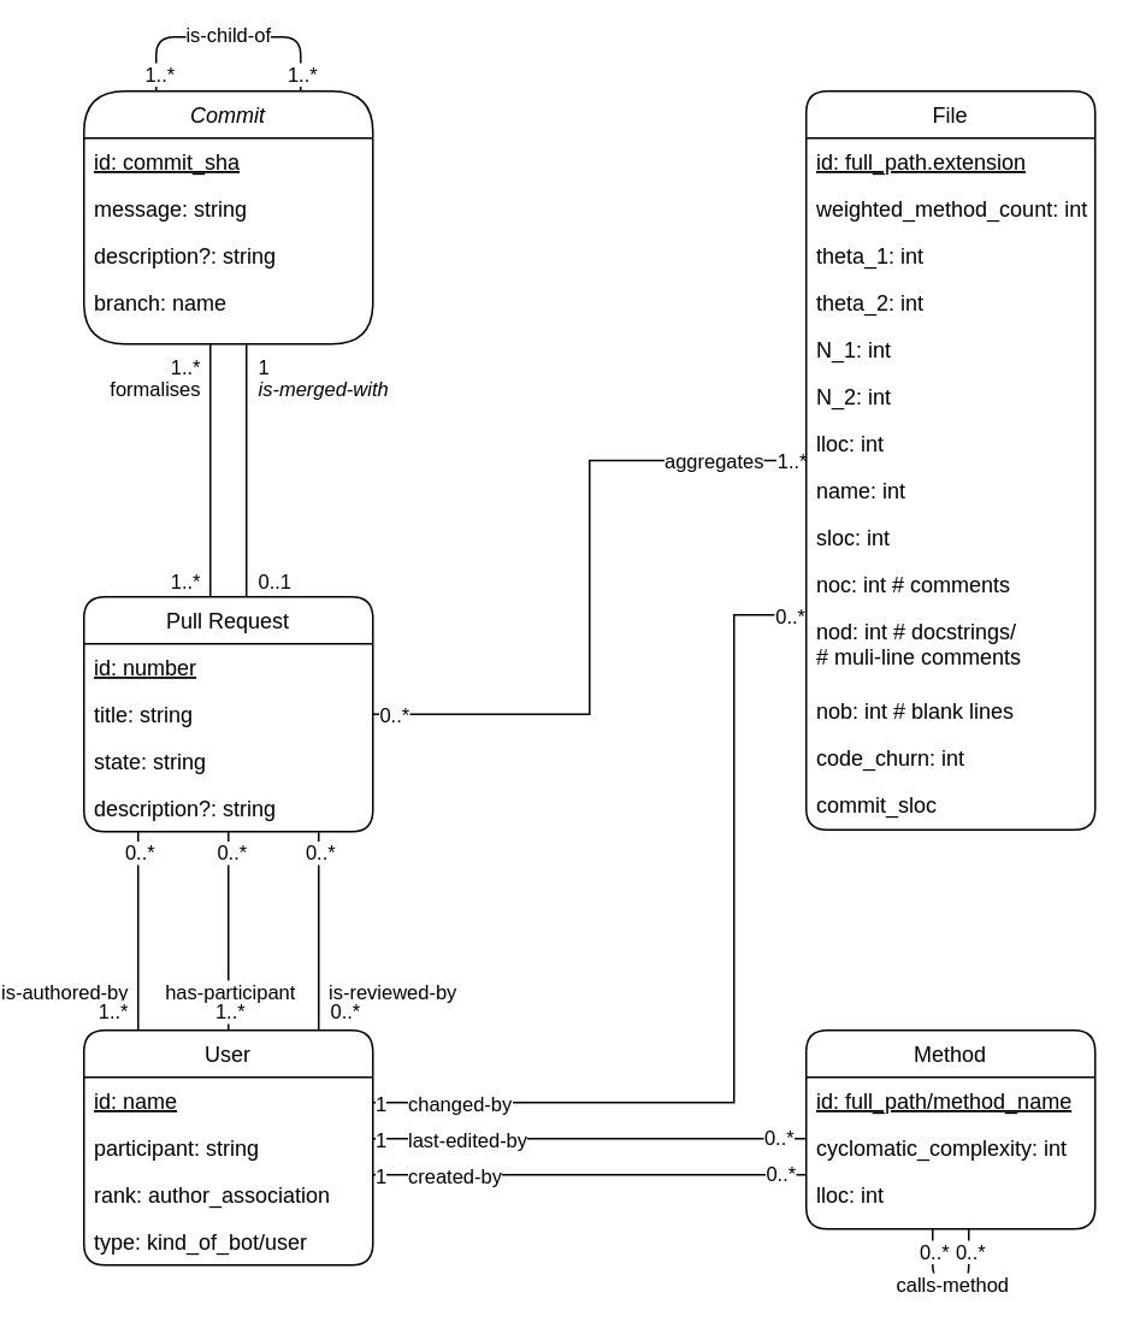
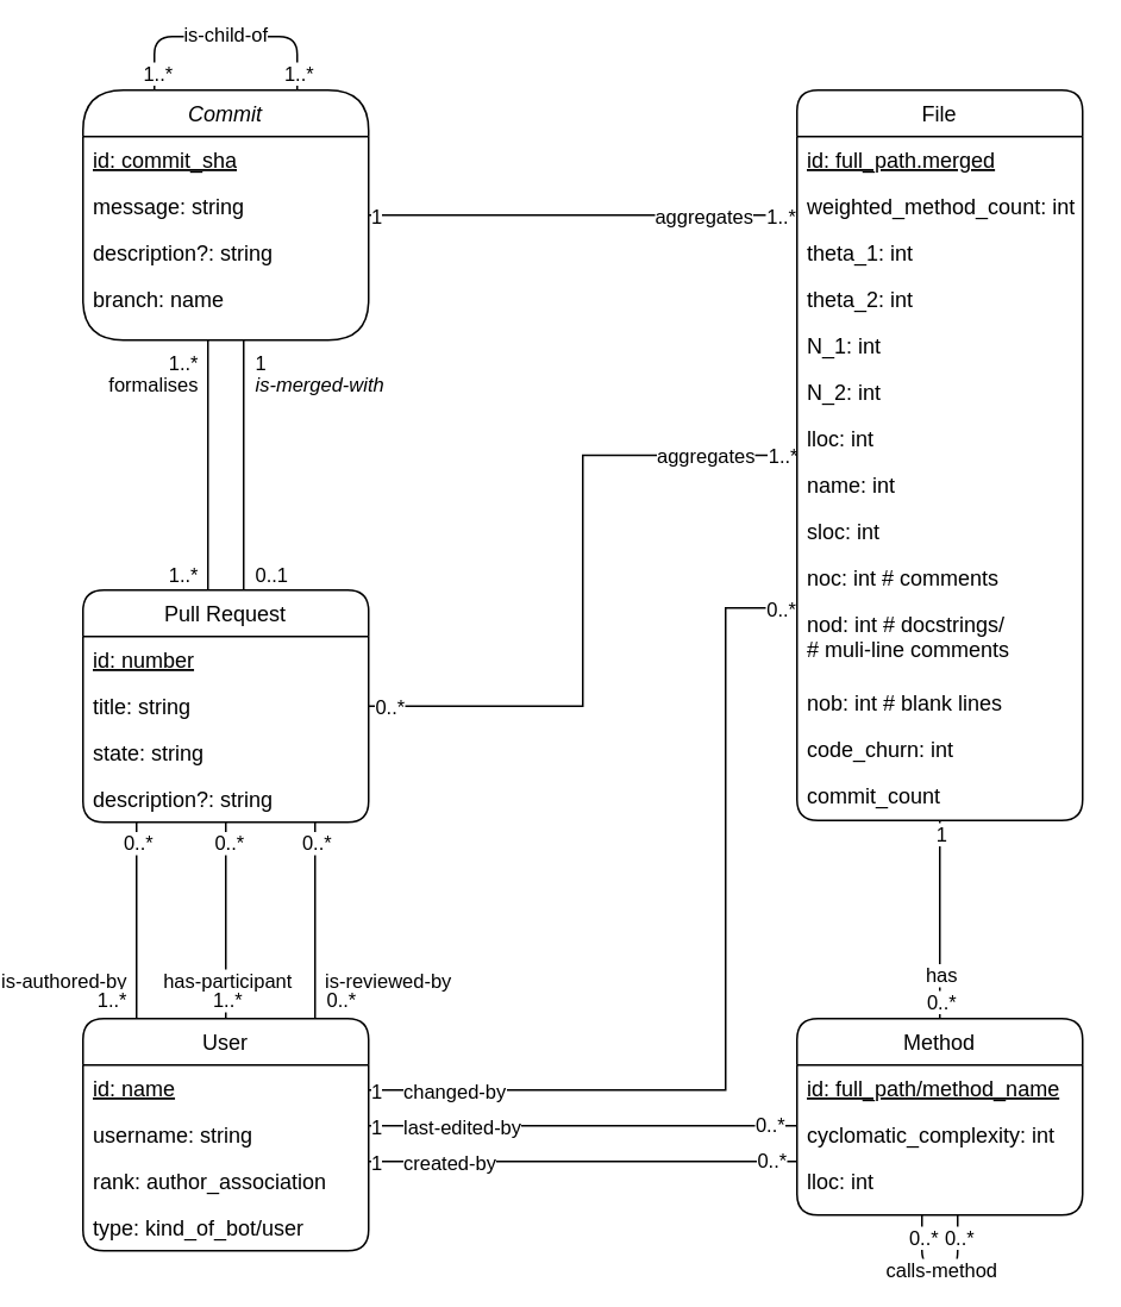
- <mxCell id="50" value="id: full_path.extension" style="text;align=left;verticalAlign=top;spacingLeft=4;spacingRight=4;overflow=hidden;rotatable=0;points=[[0,0.5],[1,0.5]];portConstraint=eastwest;fontStyle=4;rounded=1;" parent="49" vertex="1"><mxGeometry y="26" width="160" height="26" as="geometry" /></mxCell>
+ <mxCell id="50" value="id: full_path.merged" style="text;align=left;verticalAlign=top;spacingLeft=4;spacingRight=4;overflow=hidden;rotatable=0;points=[[0,0.5],[1,0.5]];portConstraint=eastwest;fontStyle=4;rounded=1;" parent="49" vertex="1"><mxGeometry y="26" width="160" height="26" as="geometry" /></mxCell>
+ <mxCell id="2" style="edgeStyle=orthogonalEdgeStyle;rounded=0;orthogonalLoop=1;jettySize=auto;html=1;endArrow=none;startFill=0;" edge="1" parent="1" source="6" target="49"><mxGeometry relative="1" as="geometry"><Array as="points"><mxPoint x="370" y="120" /><mxPoint x="370" y="120" /></Array></mxGeometry></mxCell>
+ <mxCell id="3" value="1" style="edgeLabel;html=1;align=left;verticalAlign=middle;resizable=0;points=[];" vertex="1" connectable="0" parent="2"><mxGeometry x="-1" relative="1" as="geometry"><mxPoint as="offset" /></mxGeometry></mxCell>
+ <mxCell id="4" value="aggregates" style="edgeLabel;html=1;align=right;verticalAlign=middle;resizable=0;points=[];" vertex="1" connectable="0" parent="2"><mxGeometry x="0.8" relative="1" as="geometry"><mxPoint as="offset" /></mxGeometry></mxCell>
+ <mxCell id="5" value="1..*" style="edgeLabel;html=1;align=right;verticalAlign=middle;resizable=0;points=[];" vertex="1" connectable="0" parent="2"><mxGeometry x="1" relative="1" as="geometry"><mxPoint as="offset" /></mxGeometry></mxCell>
- <mxCell id="63" value="commit_sloc" style="text;align=left;verticalAlign=top;spacingLeft=4;spacingRight=4;overflow=hidden;rotatable=0;points=[[0,0.5],[1,0.5]];portConstraint=eastwest;fontStyle=0;rounded=1;" vertex="1" parent="49"><mxGeometry y="382" width="160" height="26" as="geometry" /></mxCell>
+ <mxCell id="63" value="commit_count" style="text;align=left;verticalAlign=top;spacingLeft=4;spacingRight=4;overflow=hidden;rotatable=0;points=[[0,0.5],[1,0.5]];portConstraint=eastwest;fontStyle=0;rounded=1;" vertex="1" parent="49"><mxGeometry y="382" width="160" height="26" as="geometry" /></mxCell>
+ <mxCell id="68" value="" style="edgeStyle=orthogonalEdgeStyle;rounded=1;orthogonalLoop=1;jettySize=auto;html=1;endArrow=none;startFill=0;" edge="1" parent="1" source="49" target="73"><mxGeometry relative="1" as="geometry" /></mxCell>
+ <mxCell id="69" value="has" style="edgeLabel;html=1;align=center;verticalAlign=middle;resizable=0;points=[];rounded=1;" vertex="1" connectable="0" parent="68"><mxGeometry x="0.837" relative="1" as="geometry"><mxPoint y="16" as="offset" /></mxGeometry></mxCell>
+ <mxCell id="70" value="0..*" style="edgeLabel;html=1;align=center;verticalAlign=middle;resizable=0;points=[];rounded=1;" vertex="1" connectable="0" parent="68"><mxGeometry x="0.94" relative="1" as="geometry"><mxPoint y="-7" as="offset" /></mxGeometry></mxCell>
+ <mxCell id="71" value="1" style="edgeLabel;html=1;align=center;verticalAlign=middle;resizable=0;points=[];rounded=1;" vertex="1" connectable="0" parent="68"><mxGeometry x="-0.835" relative="1" as="geometry"><mxPoint y="-2" as="offset" /></mxGeometry></mxCell>
+ <mxCell id="72" value="has" style="edgeLabel;html=1;align=center;verticalAlign=middle;resizable=0;points=[];" vertex="1" connectable="0" parent="68"><mxGeometry x="0.556" relative="1" as="geometry"><mxPoint as="offset" /></mxGeometry></mxCell>
- <mxCell id="46" value="participant: string&#10;" style="text;align=left;verticalAlign=top;spacingLeft=4;spacingRight=4;overflow=hidden;rotatable=0;points=[[0,0.5],[1,0.5]];portConstraint=eastwest;fontStyle=0;rounded=1;" vertex="1" parent="44"><mxGeometry y="52" width="160" height="26" as="geometry" /></mxCell>
+ <mxCell id="46" value="username: string&#10;" style="text;align=left;verticalAlign=top;spacingLeft=4;spacingRight=4;overflow=hidden;rotatable=0;points=[[0,0.5],[1,0.5]];portConstraint=eastwest;fontStyle=0;rounded=1;" vertex="1" parent="44"><mxGeometry y="52" width="160" height="26" as="geometry" /></mxCell>
